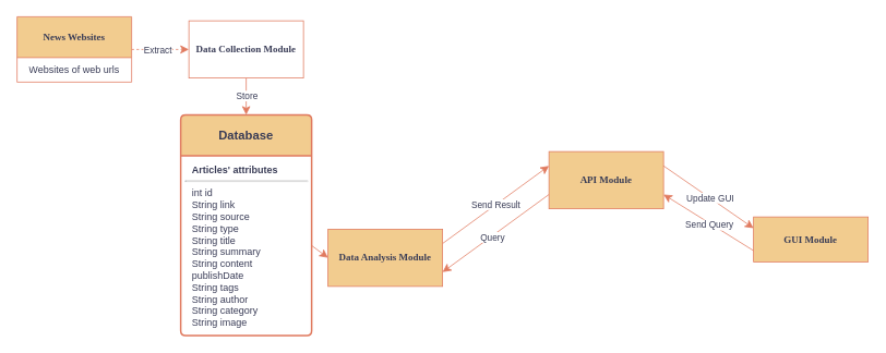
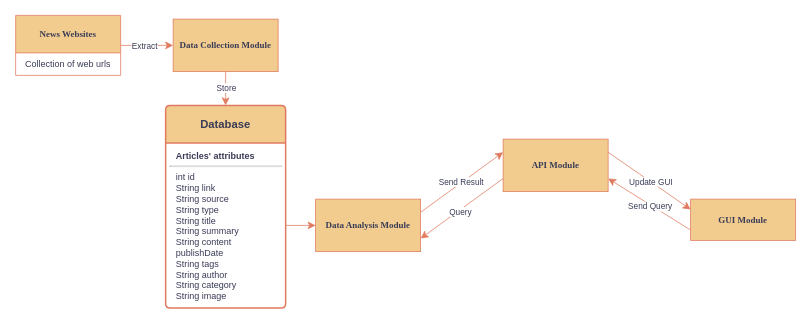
- <mxCell id="2" value="" style="edgeStyle=none;html=1;labelBackgroundColor=none;startFill=0;startSize=8;endFill=1;endSize=8;fontFamily=Verdana;fontSize=12;strokeColor=#E07A5F;fontColor=default;entryX=0;entryY=0.5;entryDx=0;entryDy=0;exitX=1;exitY=0.5;exitDx=0;exitDy=0;dashed=1;" parent="1" source="22" target="11" edge="1"><mxGeometry relative="1" as="geometry"><mxPoint x="340" y="-18.333" as="targetPoint" /></mxGeometry></mxCell>
+ <mxCell id="2" value="" style="edgeStyle=none;html=1;labelBackgroundColor=none;startFill=0;startSize=8;endFill=1;endSize=8;fontFamily=Verdana;fontSize=12;strokeColor=#E07A5F;fontColor=default;entryX=0;entryY=0.5;entryDx=0;entryDy=0;exitX=1;exitY=0.5;exitDx=0;exitDy=0;" parent="1" source="22" target="11" edge="1"><mxGeometry relative="1" as="geometry"><mxPoint x="340" y="-18.333" as="targetPoint" /></mxGeometry></mxCell>
- <mxCell id="11" value="&lt;b&gt;Data Collection Module&lt;/b&gt;" style="whiteSpace=wrap;html=1;rounded=0;shadow=0;comic=0;labelBackgroundColor=none;strokeWidth=1;fontFamily=Verdana;fontSize=12;align=center;fillColor=#ffffff;strokeColor=#E07A5F;fontColor=#393C56;" vertex="1" parent="1"><mxGeometry x="230" y="25" width="140" height="70" as="geometry" /></mxCell>
+ <mxCell id="11" value="&lt;b&gt;Data Collection Module&lt;/b&gt;" style="whiteSpace=wrap;html=1;rounded=0;shadow=0;comic=0;labelBackgroundColor=none;strokeWidth=1;fontFamily=Verdana;fontSize=12;align=center;fillColor=#F2CC8F;strokeColor=#E07A5F;fontColor=#393C56;" vertex="1" parent="1"><mxGeometry x="230" y="25" width="140" height="70" as="geometry" /></mxCell>
- <mxCell id="23" value="Websites of web urls" style="text;strokeColor=none;fillColor=none;align=center;verticalAlign=middle;spacingLeft=4;spacingRight=4;overflow=hidden;rotatable=0;points=[[0,0.5],[1,0.5]];portConstraint=eastwest;whiteSpace=wrap;html=1;fontColor=#393C56;" vertex="1" parent="22"><mxGeometry y="50" width="140" height="30" as="geometry" /></mxCell>
+ <mxCell id="23" value="Collection of web urls" style="text;strokeColor=none;fillColor=none;align=center;verticalAlign=middle;spacingLeft=4;spacingRight=4;overflow=hidden;rotatable=0;points=[[0,0.5],[1,0.5]];portConstraint=eastwest;whiteSpace=wrap;html=1;fontColor=#393C56;" vertex="1" parent="22"><mxGeometry y="50" width="140" height="30" as="geometry" /></mxCell>
- <mxCell id="14" value="&lt;b&gt;Data Analysis Module&lt;/b&gt;" style="whiteSpace=wrap;html=1;rounded=0;shadow=0;comic=0;labelBackgroundColor=none;strokeWidth=1;fontFamily=Verdana;fontSize=12;align=center;fillColor=#F2CC8F;strokeColor=#E07A5F;fontColor=#393C56;" vertex="1" parent="1"><mxGeometry x="400" y="280" width="140" height="70" as="geometry" /></mxCell>
+ <mxCell id="14" value="&lt;b&gt;Data Analysis Module&lt;/b&gt;" style="whiteSpace=wrap;html=1;rounded=0;shadow=0;comic=0;labelBackgroundColor=none;strokeWidth=1;fontFamily=Verdana;fontSize=12;align=center;fillColor=#F2CC8F;strokeColor=#E07A5F;fontColor=#393C56;" vertex="1" parent="1"><mxGeometry x="420" y="265" width="140" height="70" as="geometry" /></mxCell>
